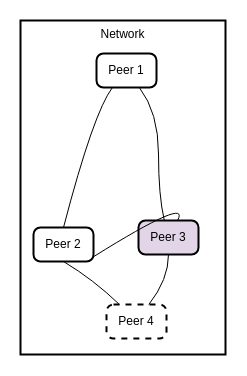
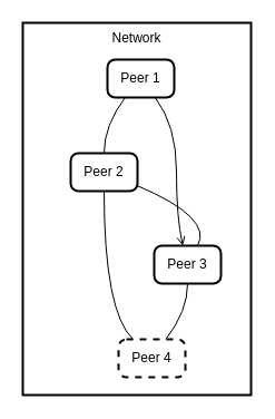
- <mxCell id="8" value="" style="curved=1;startArrow=none;endArrow=none;exitX=0.71;exitY=0.99;entryX=0.43;entryY=0;" edge="1" parent="2" source="4" target="5"><mxGeometry relative="1" as="geometry"><Array as="points"><mxPoint x="138" y="92" /><mxPoint x="138" y="175" /></Array></mxGeometry></mxCell>
+ <mxCell id="8" value="" style="curved=1;startArrow=none;endArrow=open;exitX=0.71;exitY=0.99;entryX=0.43;entryY=0;" edge="1" parent="2" source="4" target="5"><mxGeometry relative="1" as="geometry"><Array as="points"><mxPoint x="138" y="92" /><mxPoint x="138" y="175" /></Array></mxGeometry></mxCell>
- <mxCell id="5" value="Peer 3" style="rounded=1;absoluteArcSize=1;arcSize=14;whiteSpace=wrap;strokeWidth=2;fillColor=#e1d5e7;" vertex="1" parent="2"><mxGeometry x="118" y="200" width="60" height="34" as="geometry" /></mxCell>
+ <mxCell id="5" value="Peer 3" style="rounded=1;absoluteArcSize=1;arcSize=14;whiteSpace=wrap;strokeWidth=2;" vertex="1" parent="2"><mxGeometry x="118" y="200" width="60" height="34" as="geometry" /></mxCell>
- <mxCell id="3" value="Peer 2" style="rounded=1;absoluteArcSize=1;arcSize=14;whiteSpace=wrap;strokeWidth=2;" vertex="1" parent="2"><mxGeometry x="13" y="207" width="60" height="34" as="geometry" /></mxCell>
+ <mxCell id="3" value="Peer 2" style="rounded=1;absoluteArcSize=1;arcSize=14;whiteSpace=wrap;strokeWidth=2;" vertex="1" parent="2"><mxGeometry x="43" y="117" width="60" height="34" as="geometry" /></mxCell>
